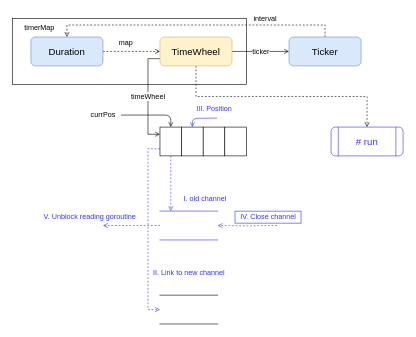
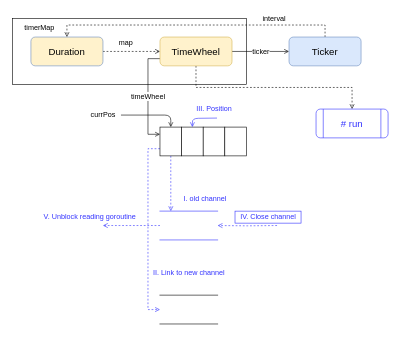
- <mxCell id="24" value="interval" style="text;html=1;align=center;verticalAlign=middle;resizable=0;points=[];autosize=1;fontSize=12;" parent="1" vertex="1"><mxGeometry x="416" y="20" width="50" height="20" as="geometry" /></mxCell>
+ <mxCell id="24" value="interval" style="text;html=1;align=center;verticalAlign=middle;resizable=0;points=[];autosize=1;fontSize=12;" parent="1" vertex="1"><mxGeometry x="431" y="20" width="50" height="20" as="geometry" /></mxCell>
- <mxCell id="6" value="Duration" style="rounded=1;whiteSpace=wrap;html=1;fontSize=16;fillColor=#dae8fc;strokeColor=#6c8ebf;" parent="1" vertex="1"><mxGeometry x="51" y="61" width="120" height="48" as="geometry" /></mxCell>
+ <mxCell id="6" value="Duration" style="rounded=1;whiteSpace=wrap;html=1;fontSize=16;fillColor=#fff2cc;strokeColor=#6c8ebf;" parent="1" vertex="1"><mxGeometry x="51" y="61" width="120" height="48" as="geometry" /></mxCell>
- <mxCell id="25" value="# run" style="shape=process;whiteSpace=wrap;html=1;backgroundOutline=1;rounded=1;fontSize=16;align=center;fillColor=#ffffff;strokeColor=#3333FF;fontColor=#3333FF;" parent="1" vertex="1"><mxGeometry x="551" y="211" width="120" height="48" as="geometry" /></mxCell>
+ <mxCell id="25" value="# run" style="shape=process;whiteSpace=wrap;html=1;backgroundOutline=1;rounded=1;fontSize=16;align=center;fillColor=#ffffff;strokeColor=#3333FF;fontColor=#3333FF;" parent="1" vertex="1"><mxGeometry x="526" y="181" width="120" height="48" as="geometry" /></mxCell>
